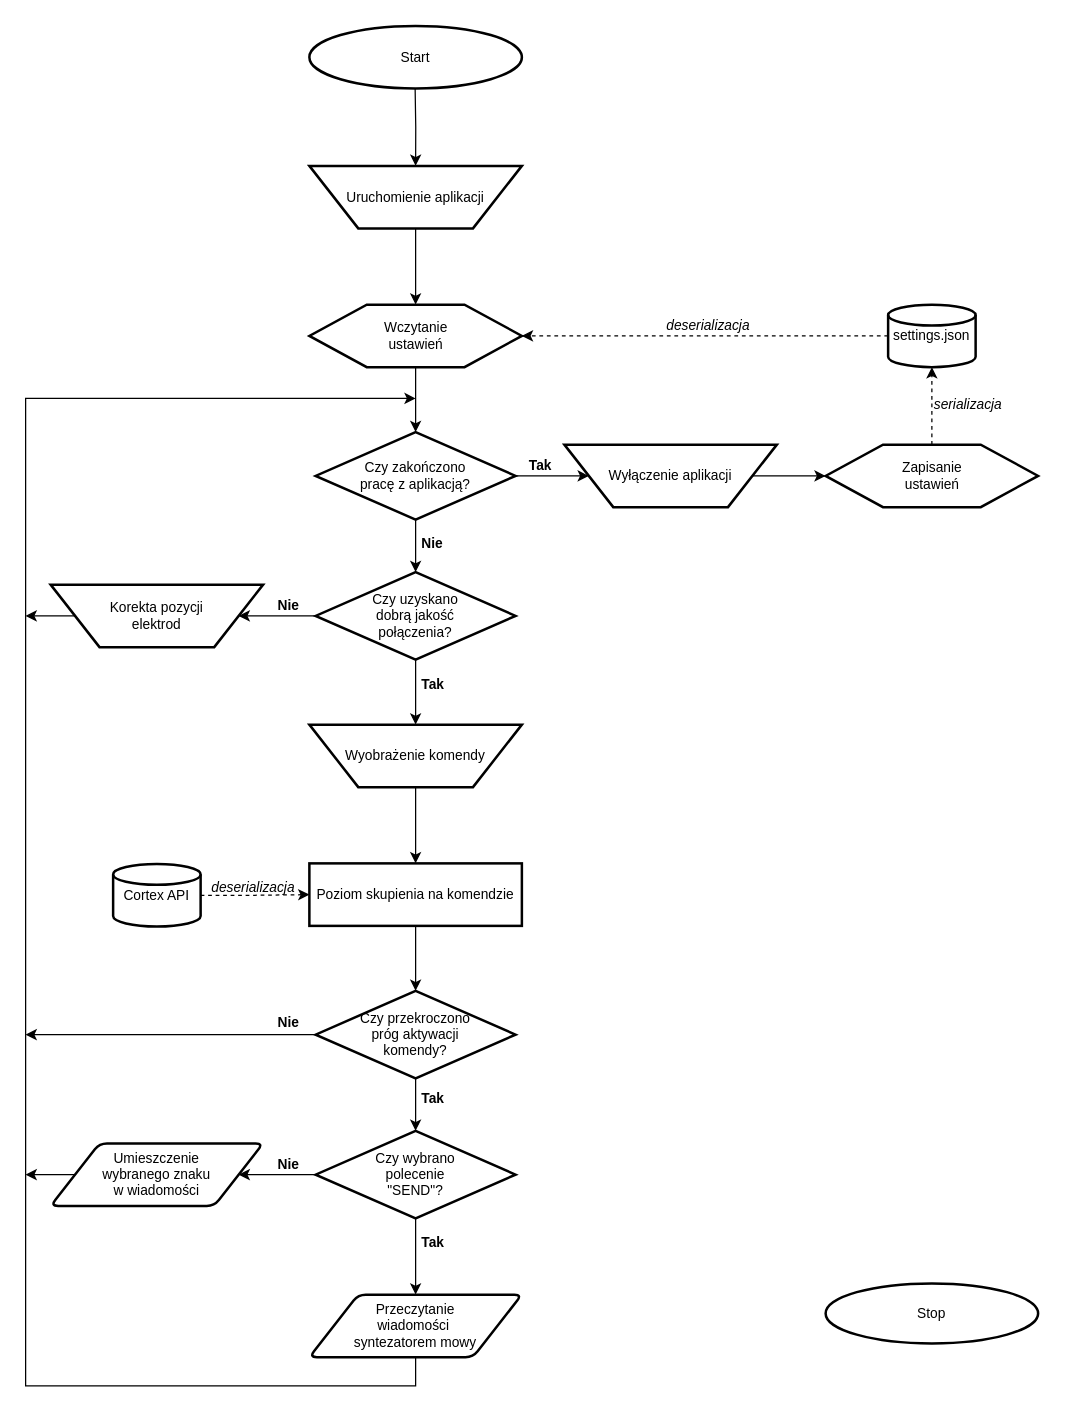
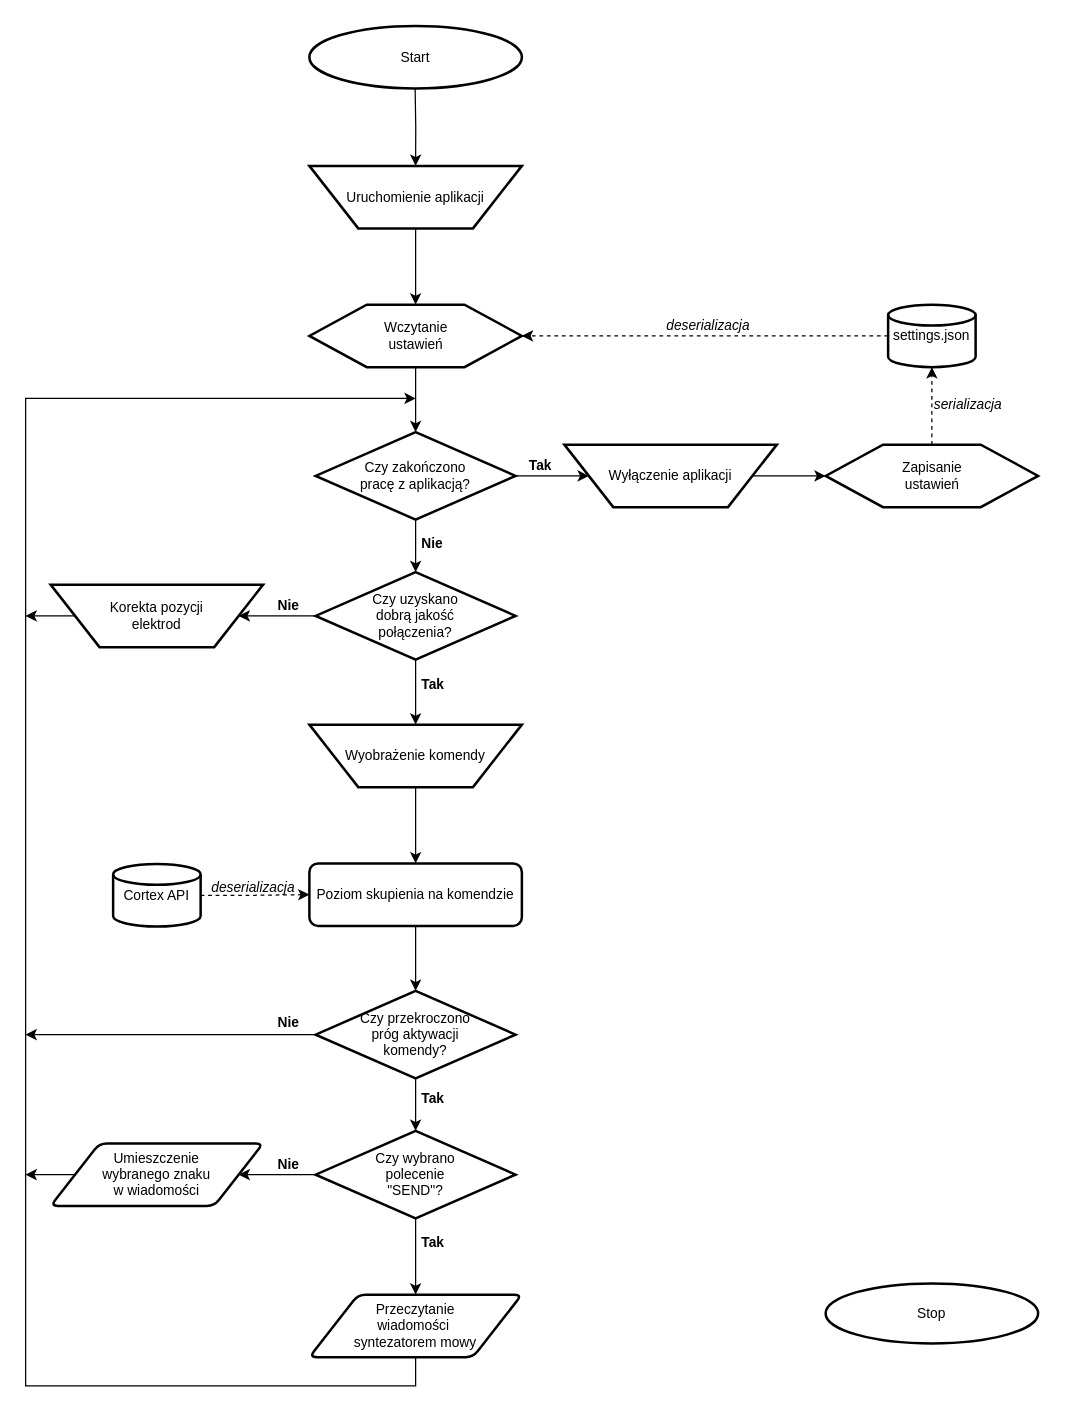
- <mxCell id="28" value="Poziom skupienia na komendzie" style="whiteSpace=wrap;html=1;absoluteArcSize=1;arcSize=14;strokeWidth=2;fontSize=11;rounded=0;" parent="1" vertex="1"><mxGeometry x="247" y="690" width="170" height="50" as="geometry" /></mxCell>
+ <mxCell id="28" value="Poziom skupienia na komendzie" style="rounded=1;whiteSpace=wrap;html=1;absoluteArcSize=1;arcSize=14;strokeWidth=2;fontSize=11;" parent="1" vertex="1"><mxGeometry x="247" y="690" width="170" height="50" as="geometry" /></mxCell>
